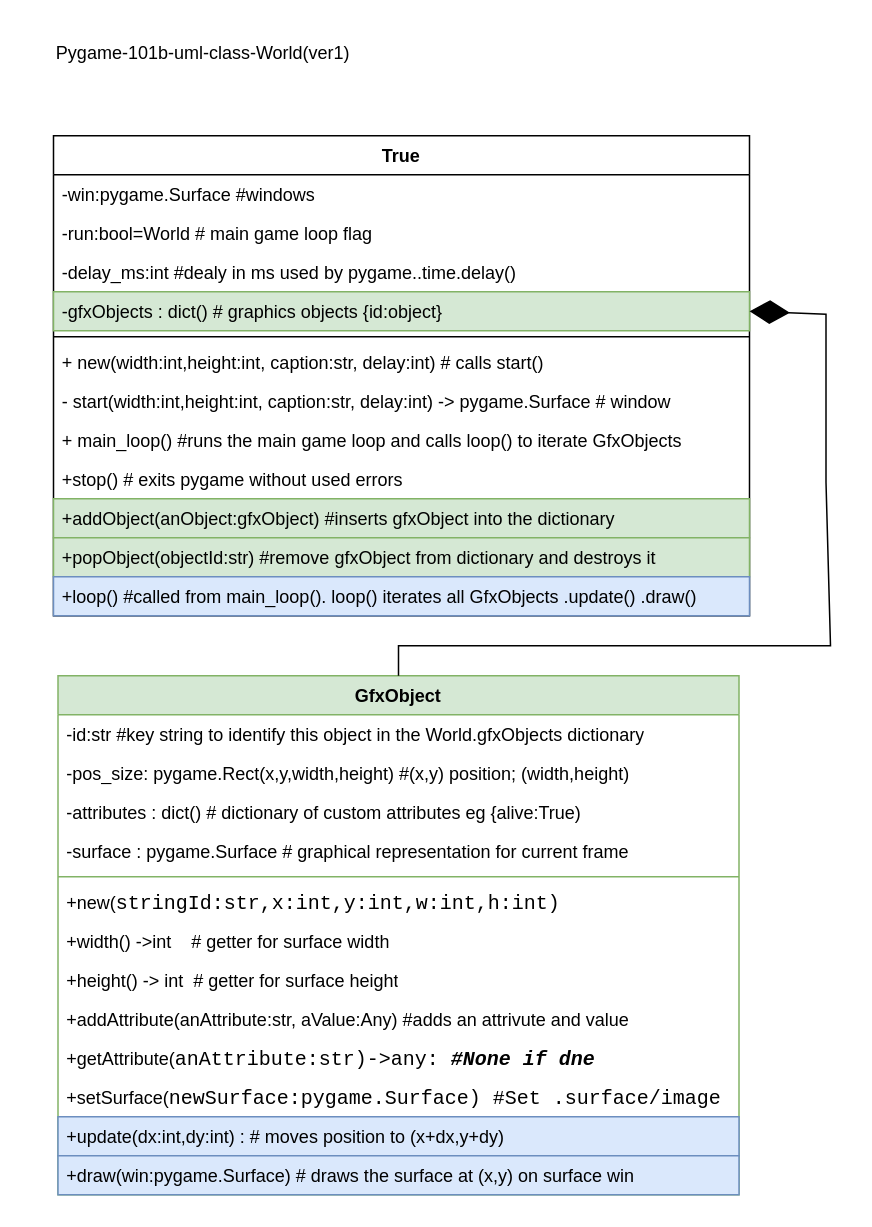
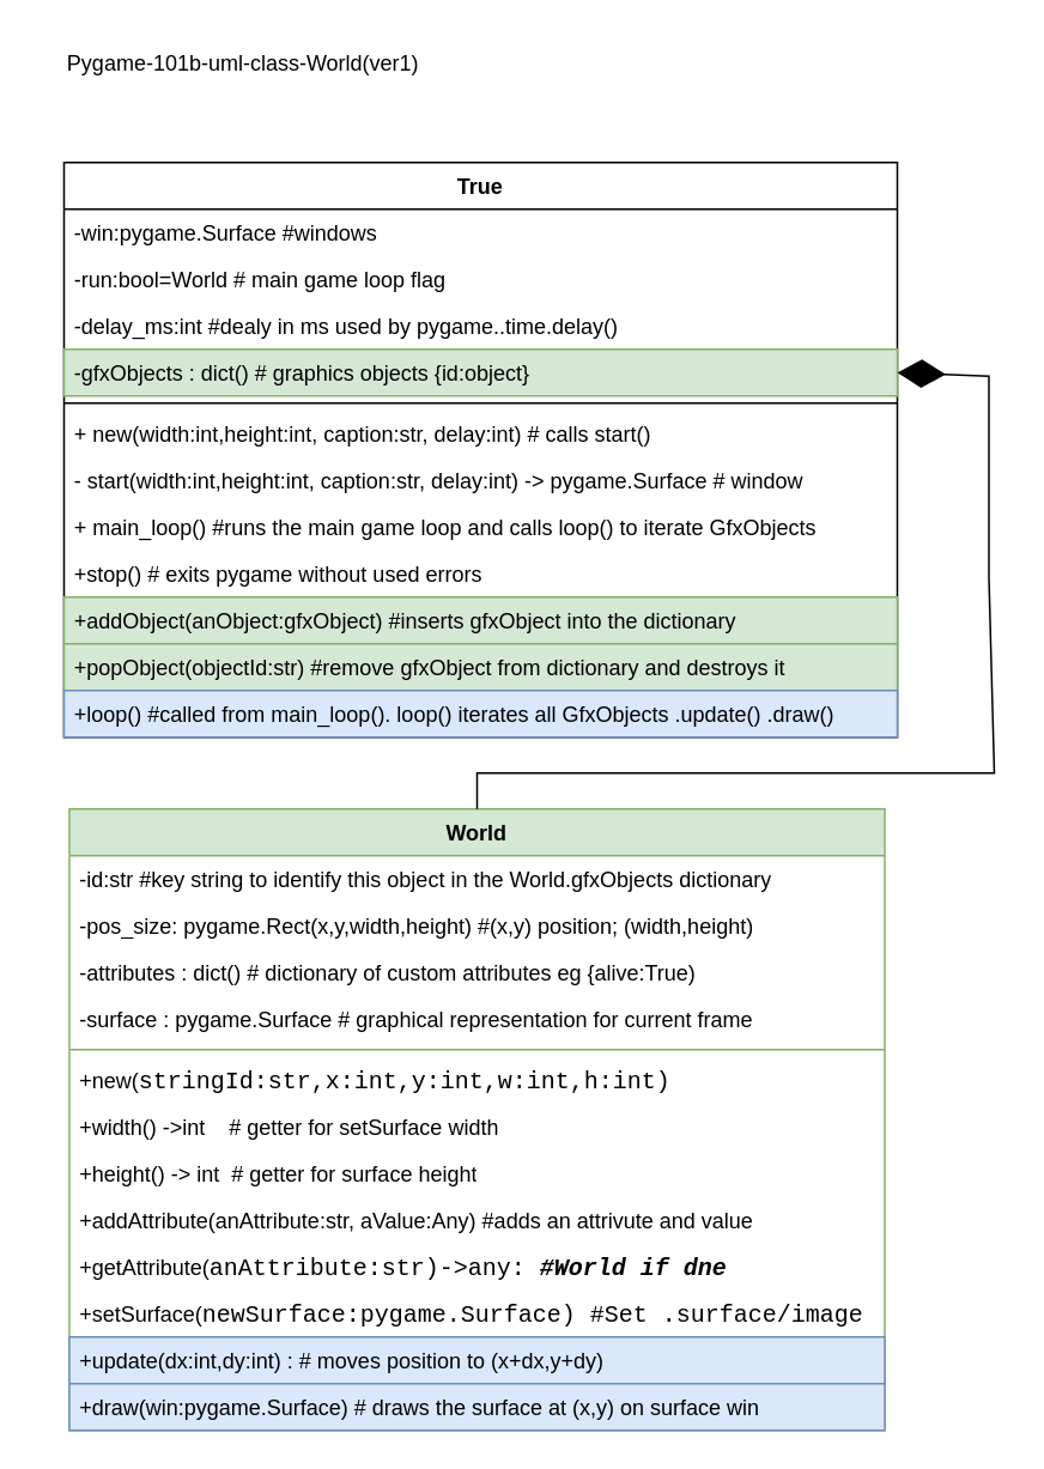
- <mxCell id="16" value="GfxObject" style="swimlane;fontStyle=1;align=center;verticalAlign=top;childLayout=stackLayout;horizontal=1;startSize=26;horizontalStack=0;resizeParent=1;resizeParentMax=0;resizeLast=0;collapsible=1;marginBottom=0;whiteSpace=wrap;html=1;fillColor=#d5e8d4;strokeColor=#82b366;" vertex="1" parent="1"><mxGeometry x="38" y="450" width="454" height="346" as="geometry" /></mxCell>
+ <mxCell id="16" value="World" style="swimlane;fontStyle=1;align=center;verticalAlign=top;childLayout=stackLayout;horizontal=1;startSize=26;horizontalStack=0;resizeParent=1;resizeParentMax=0;resizeLast=0;collapsible=1;marginBottom=0;whiteSpace=wrap;html=1;fillColor=#d5e8d4;strokeColor=#82b366;" vertex="1" parent="1"><mxGeometry x="38" y="450" width="454" height="346" as="geometry" /></mxCell>
- <mxCell id="23" value="+width() -&amp;gt;int&amp;nbsp; &amp;nbsp; # getter for surface width" style="text;strokeColor=none;fillColor=none;align=left;verticalAlign=top;spacingLeft=4;spacingRight=4;overflow=hidden;rotatable=0;points=[[0,0.5],[1,0.5]];portConstraint=eastwest;whiteSpace=wrap;html=1;" vertex="1" parent="16"><mxGeometry y="164" width="454" height="26" as="geometry" /></mxCell>
+ <mxCell id="23" value="+width() -&amp;gt;int&amp;nbsp; &amp;nbsp; # getter for setSurface width" style="text;strokeColor=none;fillColor=none;align=left;verticalAlign=top;spacingLeft=4;spacingRight=4;overflow=hidden;rotatable=0;points=[[0,0.5],[1,0.5]];portConstraint=eastwest;whiteSpace=wrap;html=1;" vertex="1" parent="16"><mxGeometry y="164" width="454" height="26" as="geometry" /></mxCell>
- <mxCell id="26" value="+getAttribute(&lt;span style=&quot;font-family: Consolas, &amp;quot;Courier New&amp;quot;, monospace; font-size: 10pt;&quot;&gt;anAttribute&lt;/span&gt;&lt;span style=&quot;font-family: Consolas, &amp;quot;Courier New&amp;quot;, monospace; font-size: 10pt;&quot;&gt;:&lt;/span&gt;&lt;span style=&quot;font-family: Consolas, &amp;quot;Courier New&amp;quot;, monospace; font-size: 10pt;&quot;&gt;str&lt;/span&gt;&lt;span style=&quot;font-family: Consolas, &amp;quot;Courier New&amp;quot;, monospace; font-size: 10pt;&quot;&gt;)-&amp;gt;&lt;/span&gt;&lt;span style=&quot;font-family: Consolas, &amp;quot;Courier New&amp;quot;, monospace; font-size: 10pt;&quot;&gt;any&lt;/span&gt;&lt;span style=&quot;font-family: Consolas, &amp;quot;Courier New&amp;quot;, monospace; font-size: 10pt;&quot;&gt;:&lt;/span&gt;&lt;span style=&quot;font-family: Consolas, &amp;quot;Courier New&amp;quot;, monospace; font-size: 10pt;&quot;&gt;&amp;nbsp;&lt;/span&gt;&lt;span style=&quot;font-family: Consolas, &amp;quot;Courier New&amp;quot;, monospace; font-size: 10pt; font-weight: bold; font-style: italic;&quot;&gt;#None&amp;nbsp;if&amp;nbsp;dne&lt;/span&gt;" style="text;strokeColor=none;fillColor=none;align=left;verticalAlign=top;spacingLeft=4;spacingRight=4;overflow=hidden;rotatable=0;points=[[0,0.5],[1,0.5]];portConstraint=eastwest;whiteSpace=wrap;html=1;" vertex="1" parent="16"><mxGeometry y="242" width="454" height="26" as="geometry" /></mxCell>
+ <mxCell id="26" value="+getAttribute(&lt;span style=&quot;font-family: Consolas, &amp;quot;Courier New&amp;quot;, monospace; font-size: 10pt;&quot;&gt;anAttribute&lt;/span&gt;&lt;span style=&quot;font-family: Consolas, &amp;quot;Courier New&amp;quot;, monospace; font-size: 10pt;&quot;&gt;:&lt;/span&gt;&lt;span style=&quot;font-family: Consolas, &amp;quot;Courier New&amp;quot;, monospace; font-size: 10pt;&quot;&gt;str&lt;/span&gt;&lt;span style=&quot;font-family: Consolas, &amp;quot;Courier New&amp;quot;, monospace; font-size: 10pt;&quot;&gt;)-&amp;gt;&lt;/span&gt;&lt;span style=&quot;font-family: Consolas, &amp;quot;Courier New&amp;quot;, monospace; font-size: 10pt;&quot;&gt;any&lt;/span&gt;&lt;span style=&quot;font-family: Consolas, &amp;quot;Courier New&amp;quot;, monospace; font-size: 10pt;&quot;&gt;:&lt;/span&gt;&lt;span style=&quot;font-family: Consolas, &amp;quot;Courier New&amp;quot;, monospace; font-size: 10pt;&quot;&gt;&amp;nbsp;&lt;/span&gt;&lt;span style=&quot;font-family: Consolas, &amp;quot;Courier New&amp;quot;, monospace; font-size: 10pt; font-weight: bold; font-style: italic;&quot;&gt;#World&amp;nbsp;if&amp;nbsp;dne&lt;/span&gt;" style="text;strokeColor=none;fillColor=none;align=left;verticalAlign=top;spacingLeft=4;spacingRight=4;overflow=hidden;rotatable=0;points=[[0,0.5],[1,0.5]];portConstraint=eastwest;whiteSpace=wrap;html=1;" vertex="1" parent="16"><mxGeometry y="242" width="454" height="26" as="geometry" /></mxCell>
